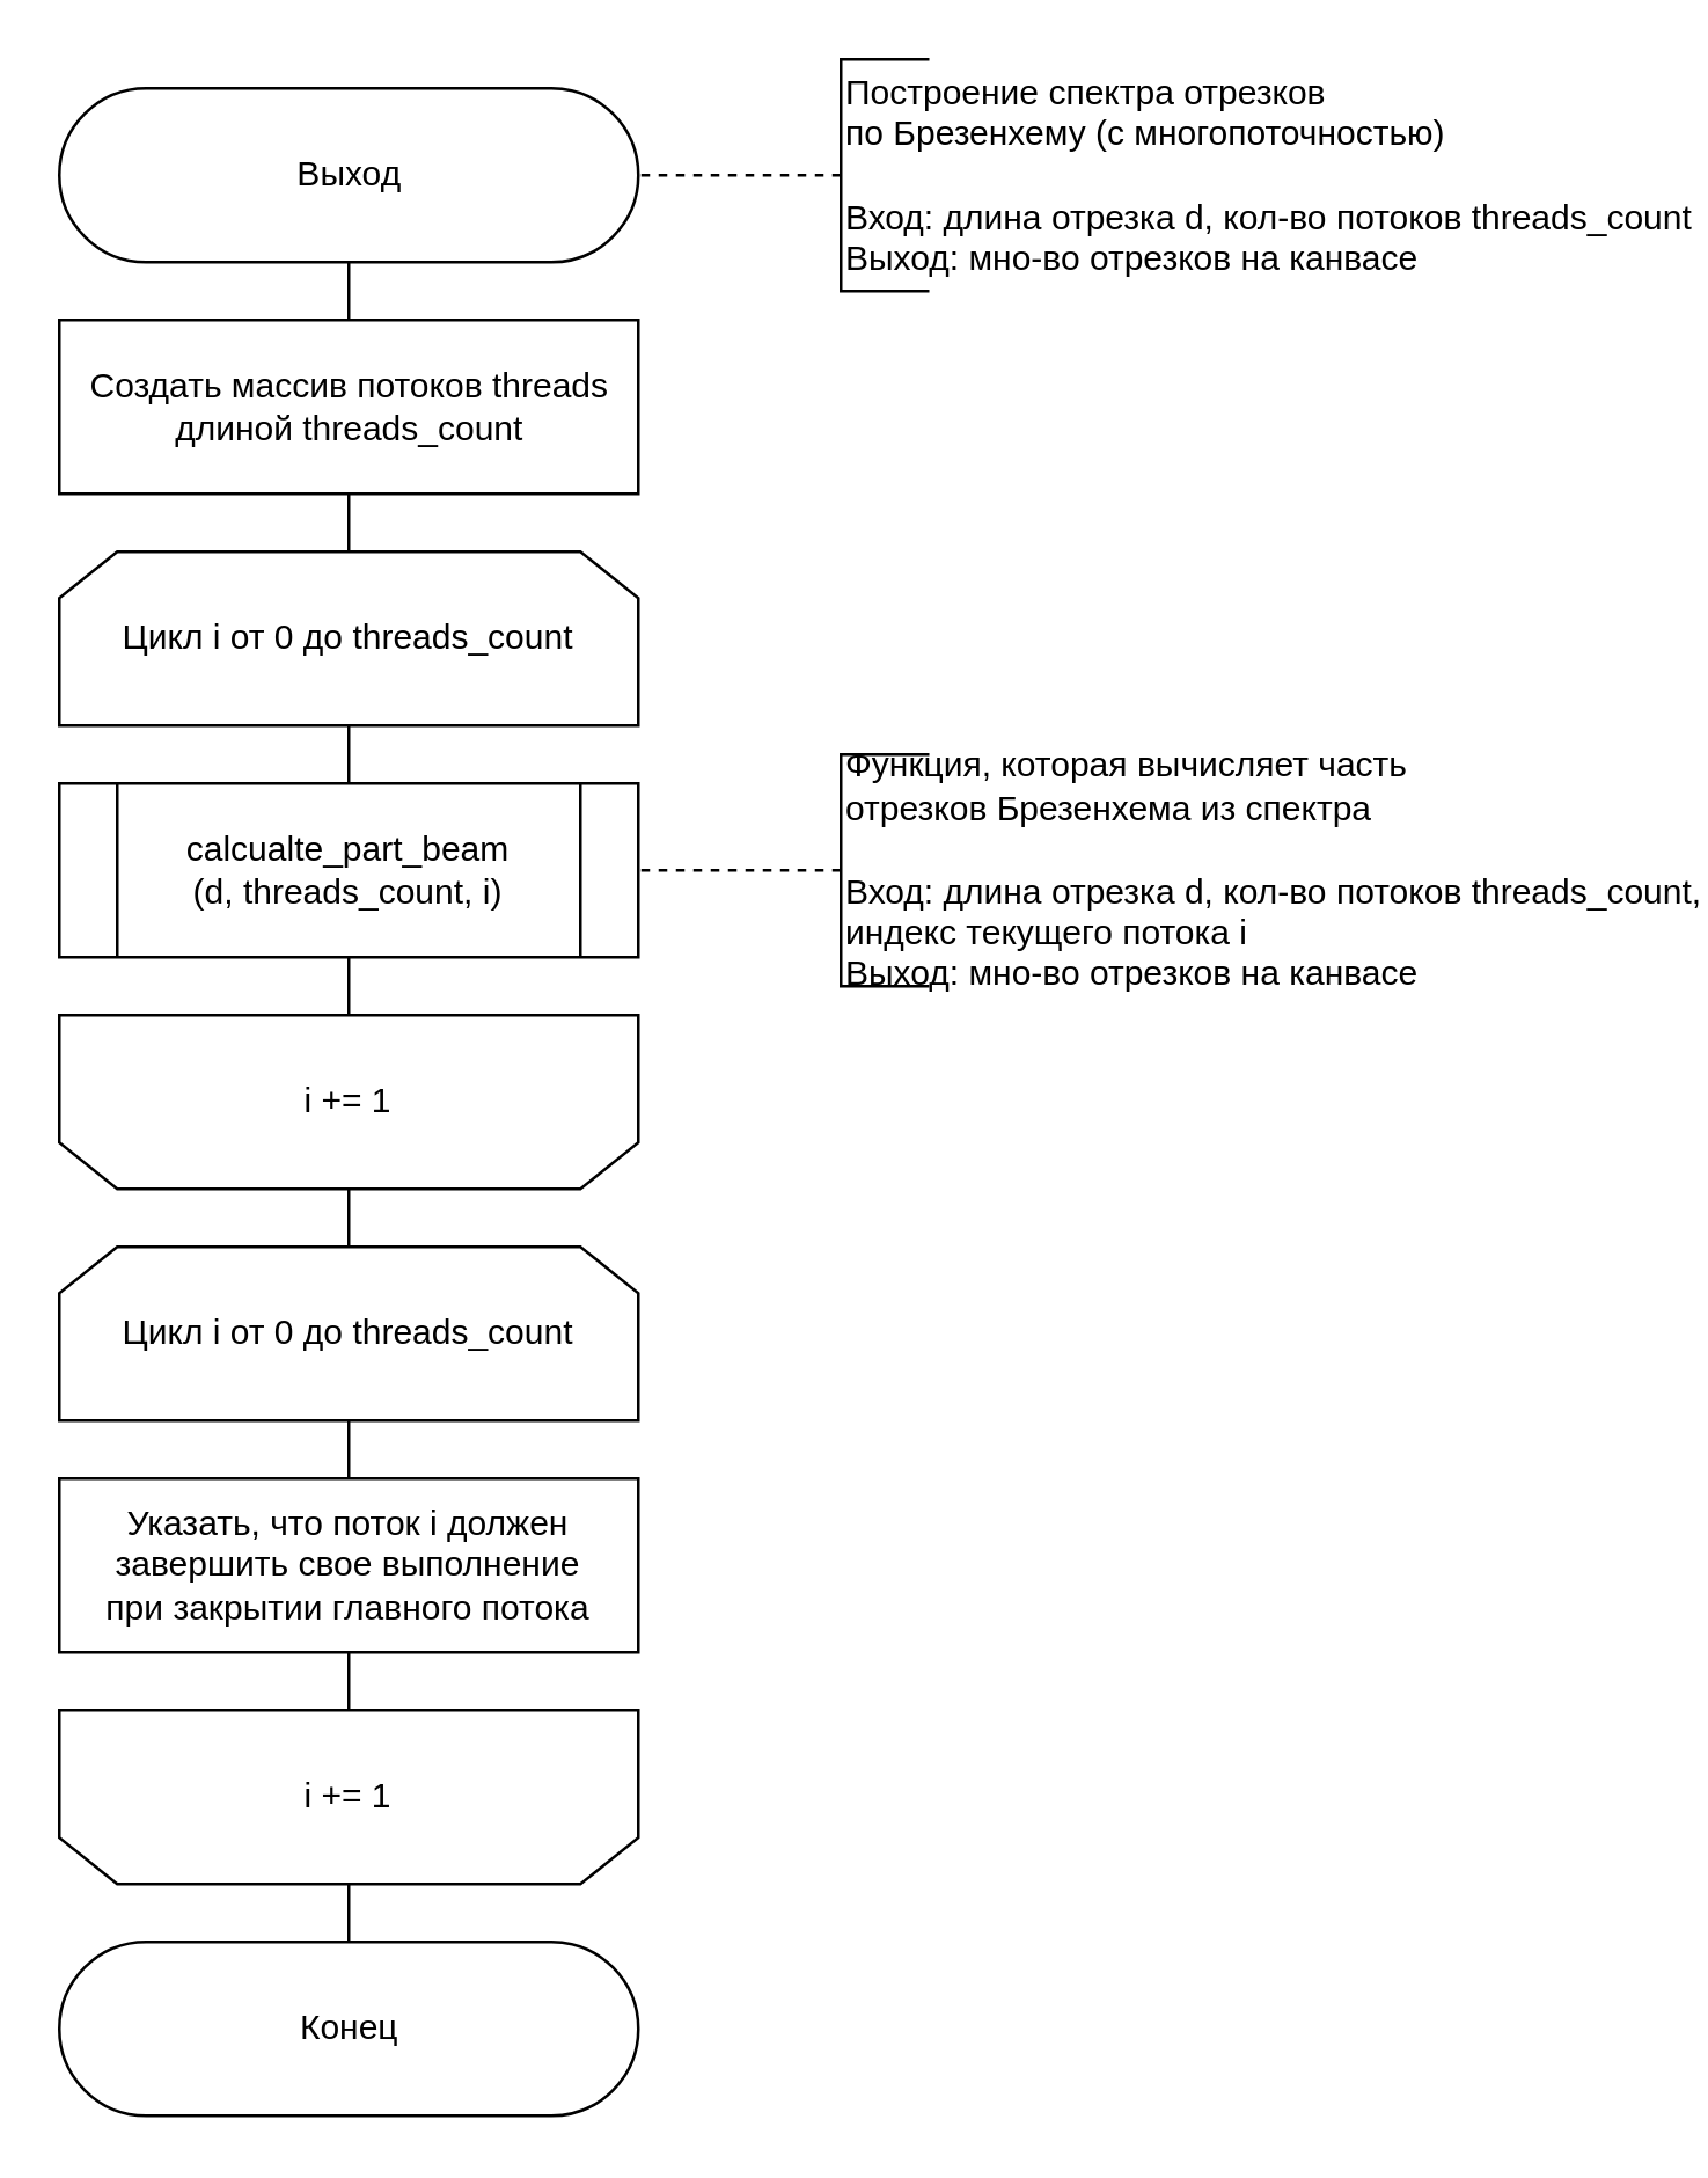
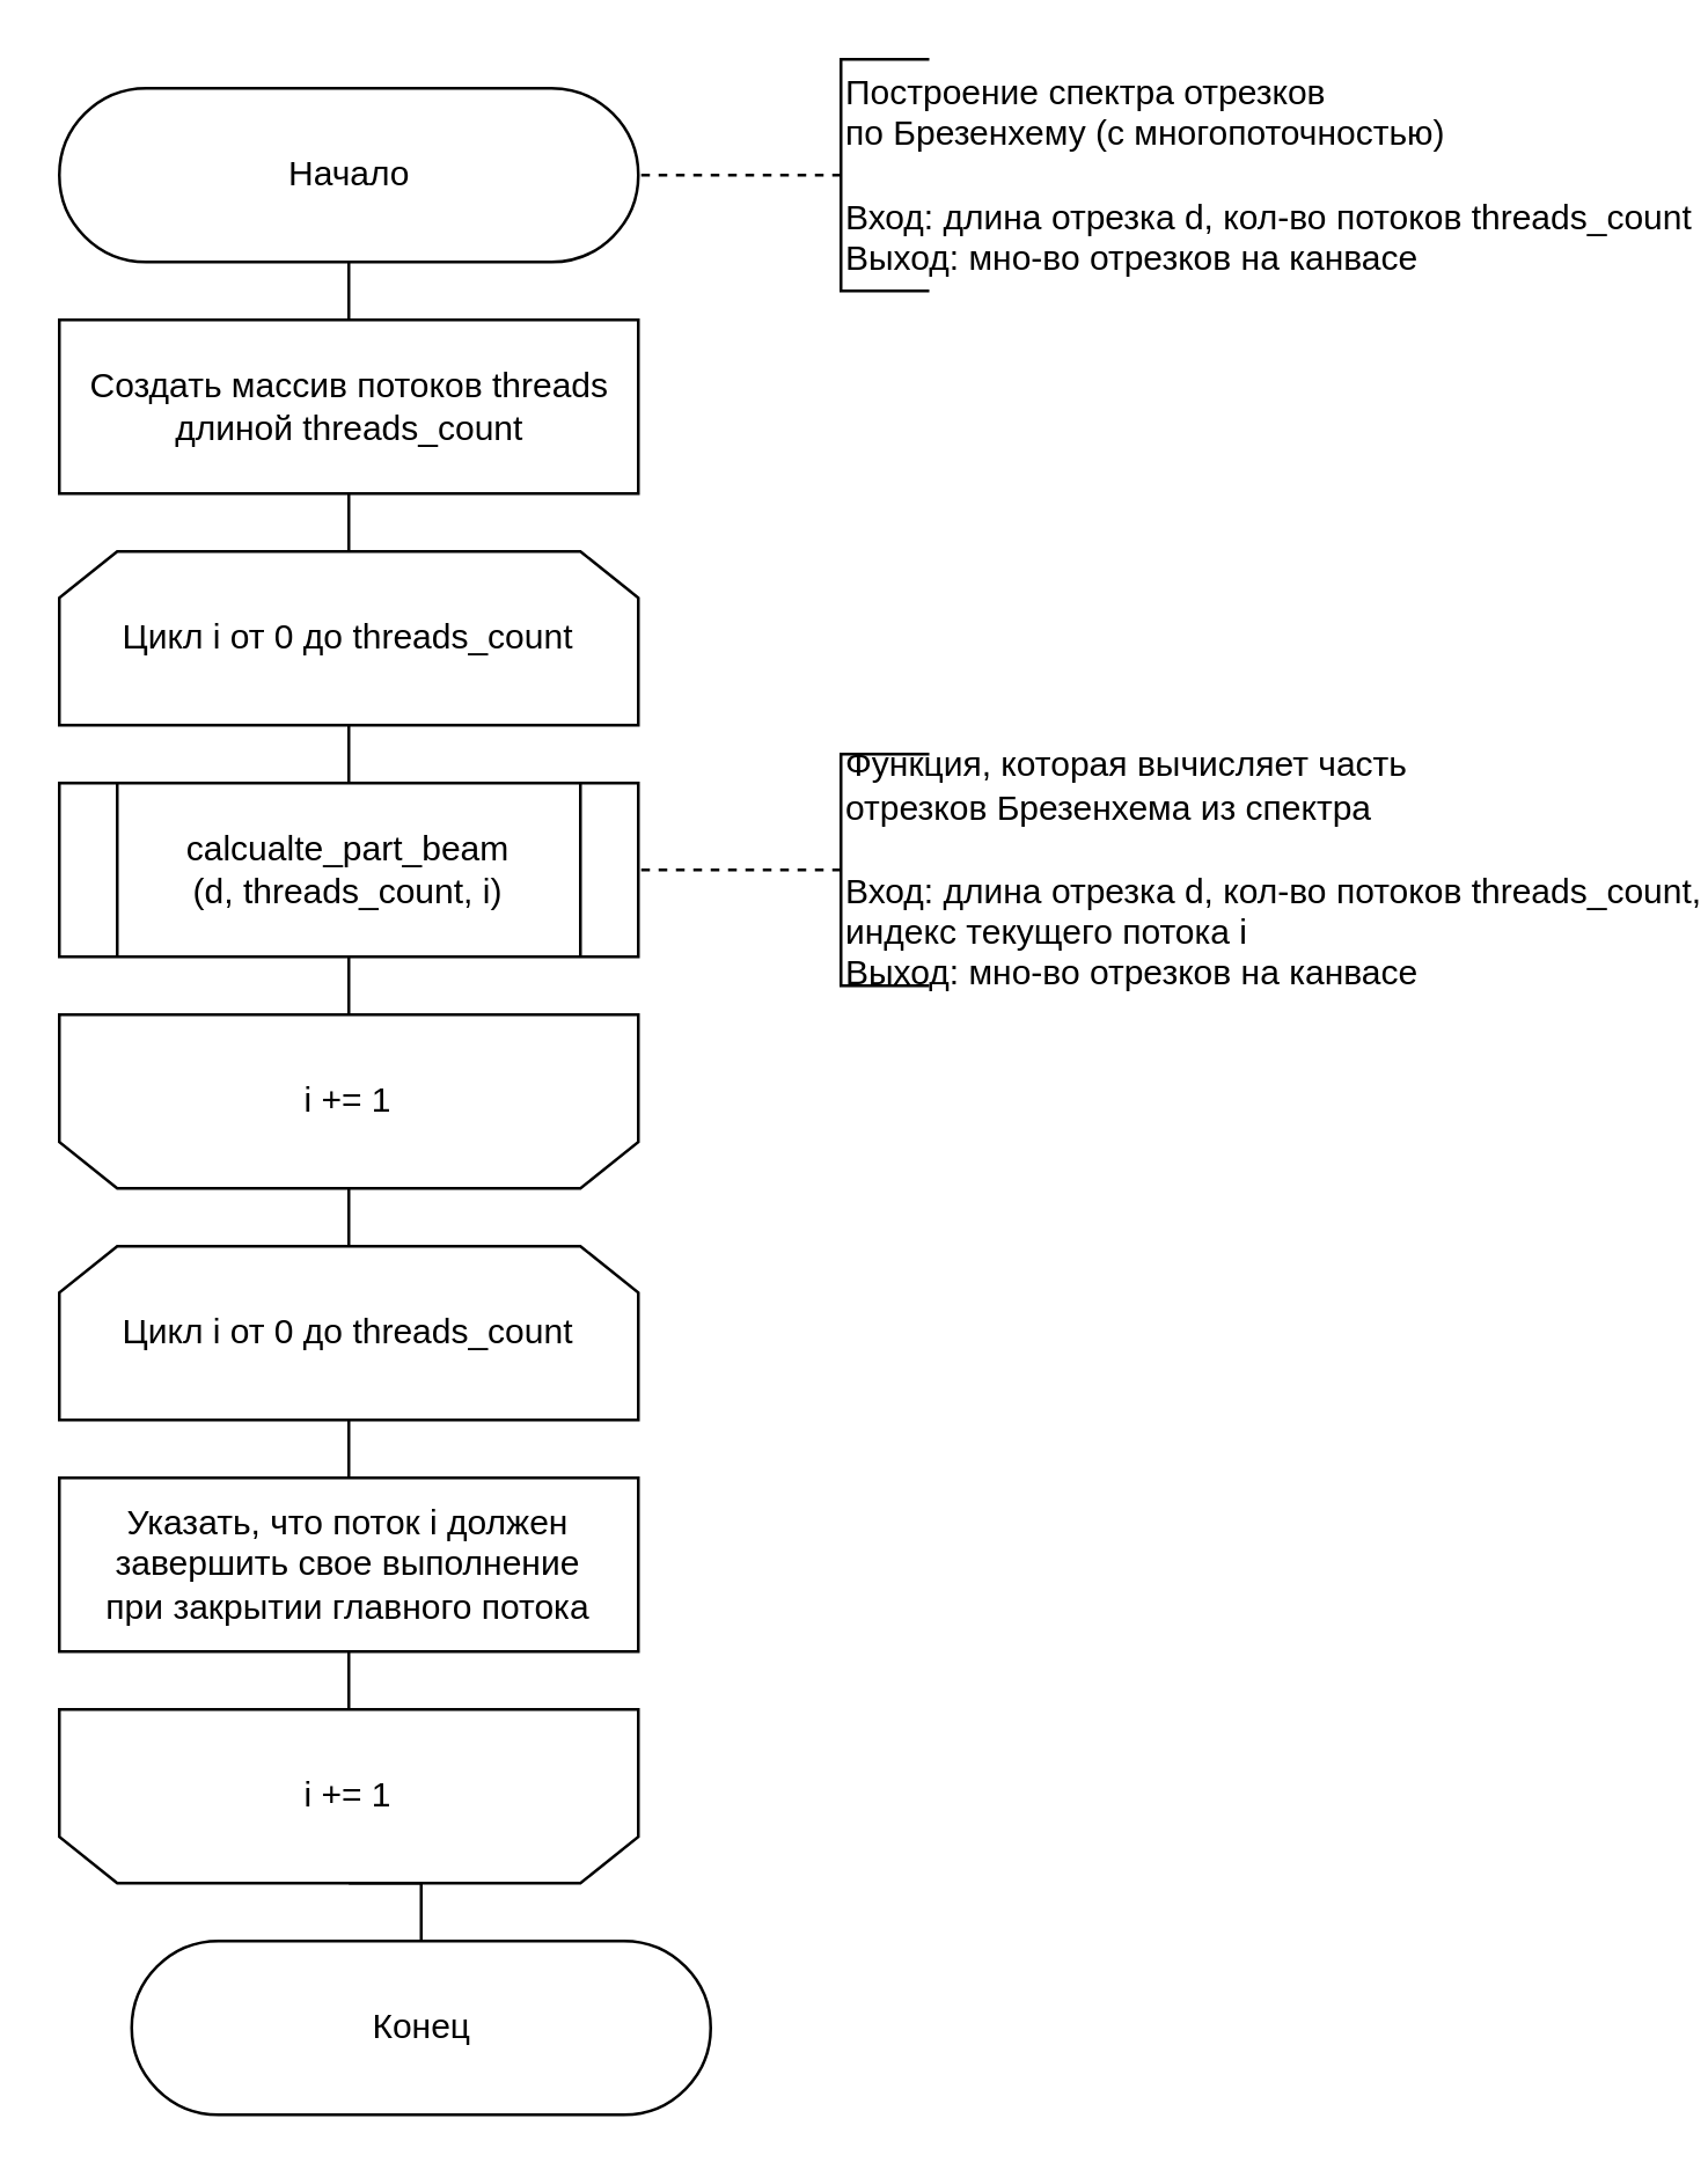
- <mxCell id="3" value="Выход" style="html=1;dashed=0;whitespace=wrap;shape=mxgraph.dfd.start" parent="1" vertex="1"><mxGeometry x="20" y="30" width="200" height="60" as="geometry" /></mxCell>
+ <mxCell id="3" value="Начало" style="html=1;dashed=0;whitespace=wrap;shape=mxgraph.dfd.start" parent="1" vertex="1"><mxGeometry x="20" y="30" width="200" height="60" as="geometry" /></mxCell>
- <mxCell id="14" value="Конец" style="html=1;dashed=0;whitespace=wrap;shape=mxgraph.dfd.start" parent="1" vertex="1"><mxGeometry x="20" y="670" width="200" height="60" as="geometry" /></mxCell>
+ <mxCell id="14" value="Конец" style="html=1;dashed=0;whitespace=wrap;shape=mxgraph.dfd.start" parent="1" vertex="1"><mxGeometry x="45" y="670" width="200" height="60" as="geometry" /></mxCell>
